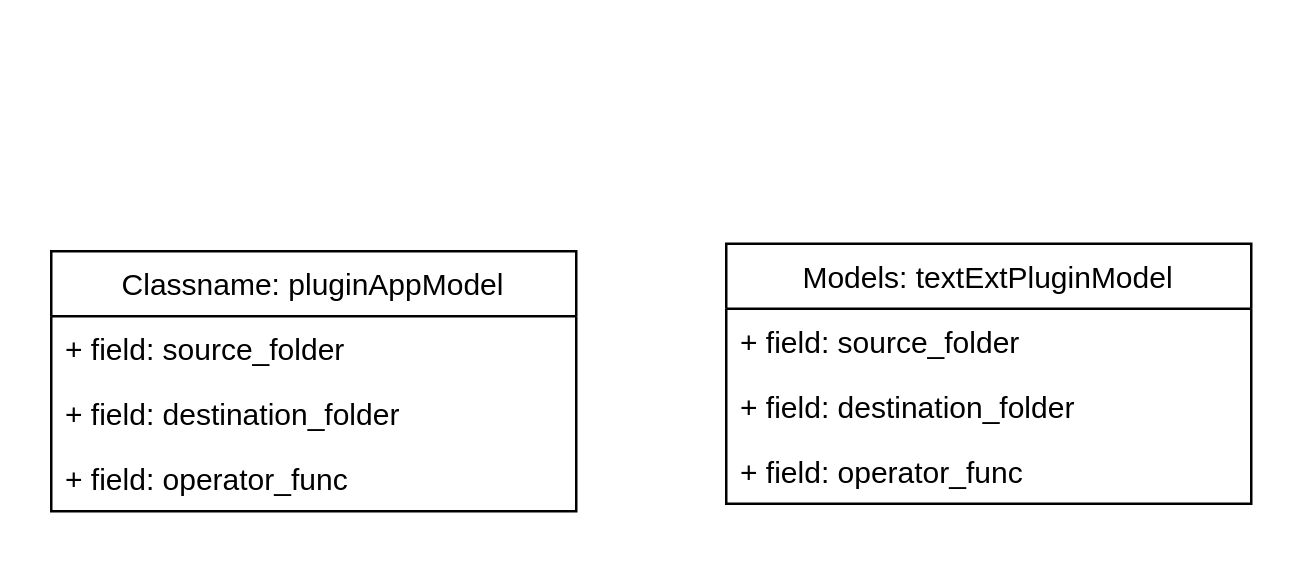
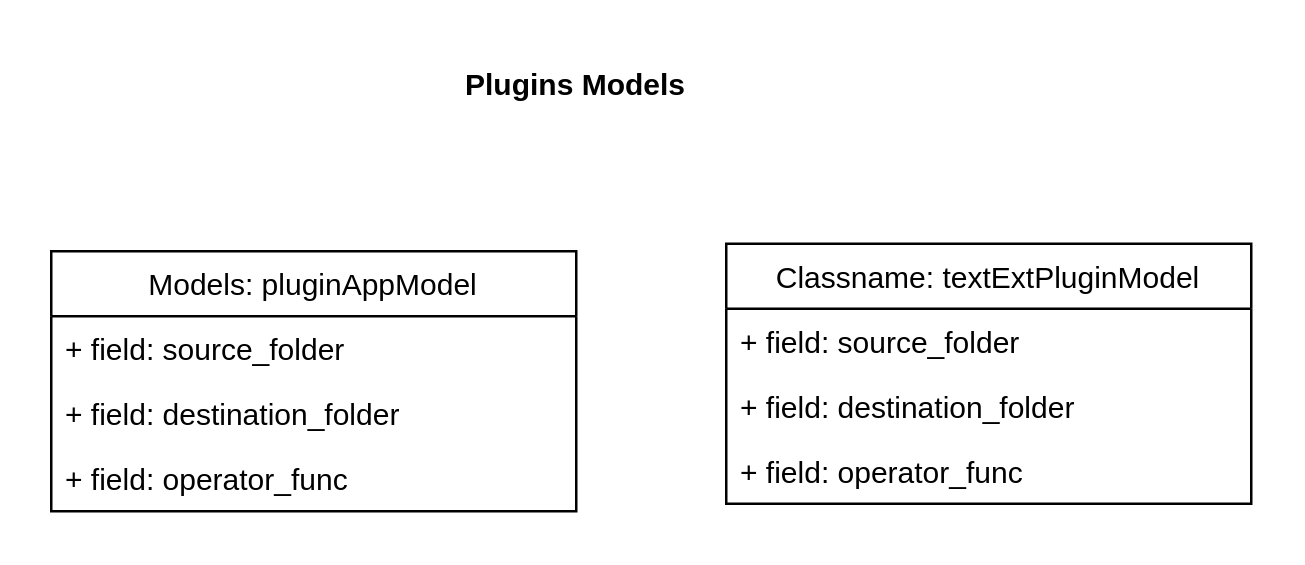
+ <mxCell id="10" value="Plugins Models" style="text;strokeColor=none;fillColor=none;align=left;verticalAlign=top;spacingLeft=4;spacingRight=4;overflow=hidden;rotatable=0;points=[[0,0.5],[1,0.5]];portConstraint=eastwest;fontStyle=1" vertex="1" parent="1"><mxGeometry x="180" y="20" width="100" height="26" as="geometry" /></mxCell>
- <mxCell id="6" value="Models: textExtPluginModel" style="swimlane;fontStyle=0;childLayout=stackLayout;horizontal=1;startSize=26;fillColor=none;horizontalStack=0;resizeParent=1;resizeParentMax=0;resizeLast=0;collapsible=1;marginBottom=0;" vertex="1" parent="1"><mxGeometry x="290" y="97" width="210" height="104" as="geometry" /></mxCell>
+ <mxCell id="6" value="Classname: textExtPluginModel" style="swimlane;fontStyle=0;childLayout=stackLayout;horizontal=1;startSize=26;fillColor=none;horizontalStack=0;resizeParent=1;resizeParentMax=0;resizeLast=0;collapsible=1;marginBottom=0;" vertex="1" parent="1"><mxGeometry x="290" y="97" width="210" height="104" as="geometry" /></mxCell>
- <mxCell id="2" value="Classname: pluginAppModel" style="swimlane;fontStyle=0;childLayout=stackLayout;horizontal=1;startSize=26;fillColor=none;horizontalStack=0;resizeParent=1;resizeParentMax=0;resizeLast=0;collapsible=1;marginBottom=0;" vertex="1" parent="1"><mxGeometry x="20" y="100" width="210" height="104" as="geometry" /></mxCell>
+ <mxCell id="2" value="Models: pluginAppModel" style="swimlane;fontStyle=0;childLayout=stackLayout;horizontal=1;startSize=26;fillColor=none;horizontalStack=0;resizeParent=1;resizeParentMax=0;resizeLast=0;collapsible=1;marginBottom=0;" vertex="1" parent="1"><mxGeometry x="20" y="100" width="210" height="104" as="geometry" /></mxCell>
